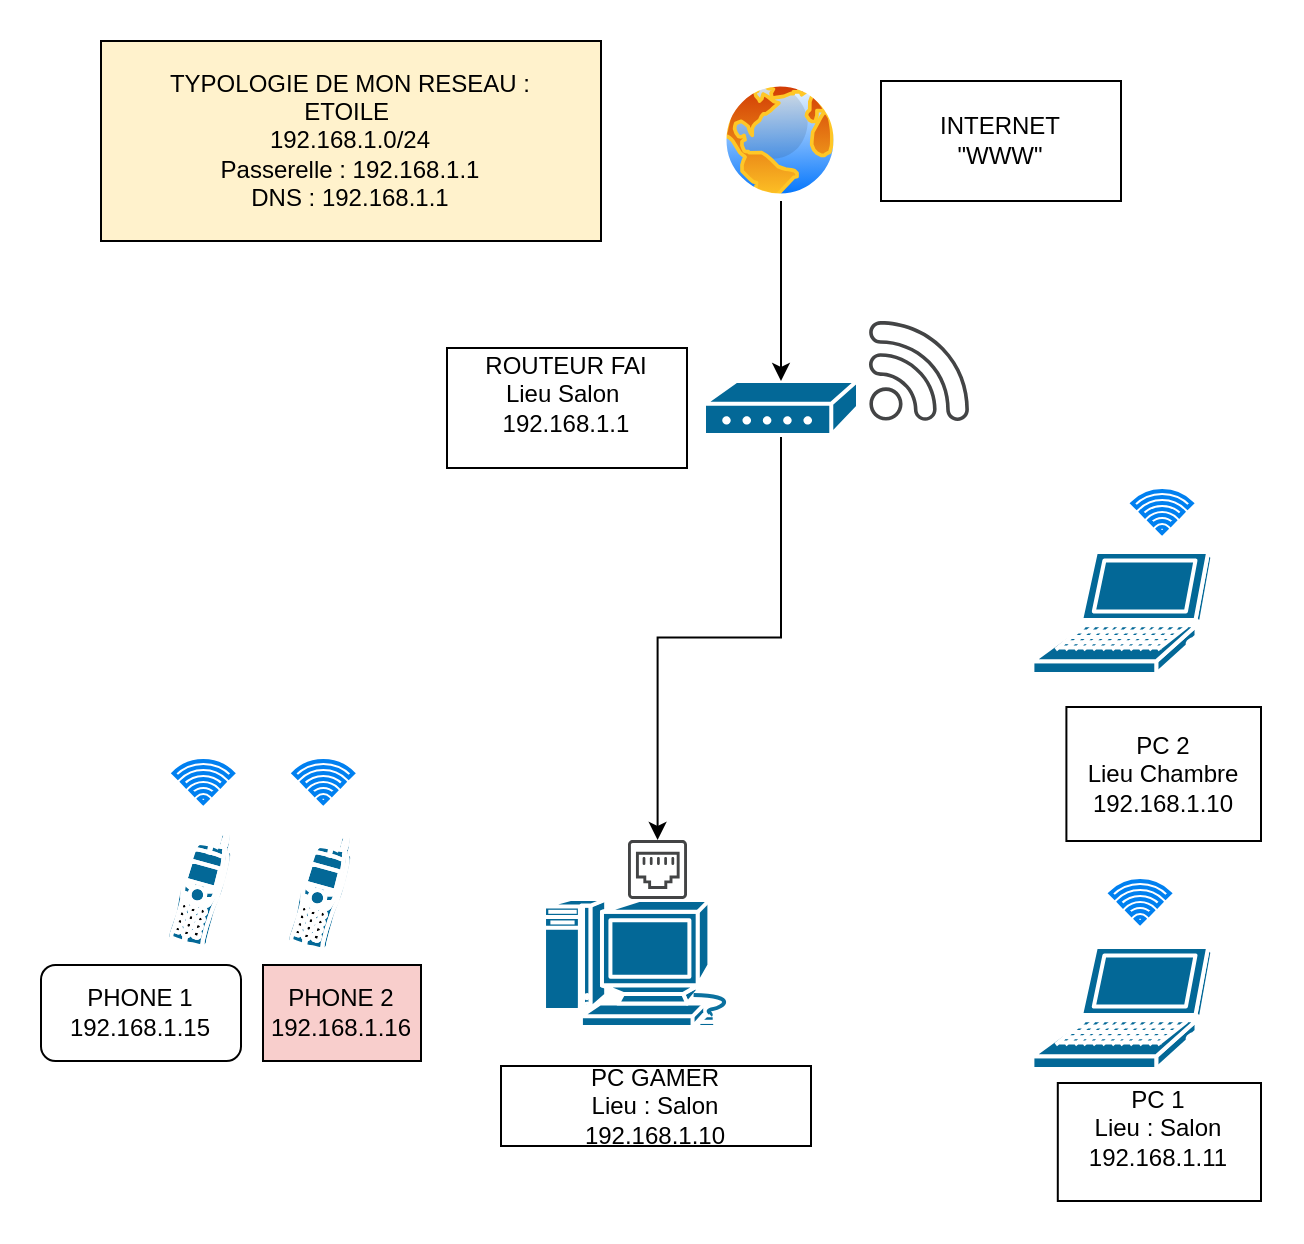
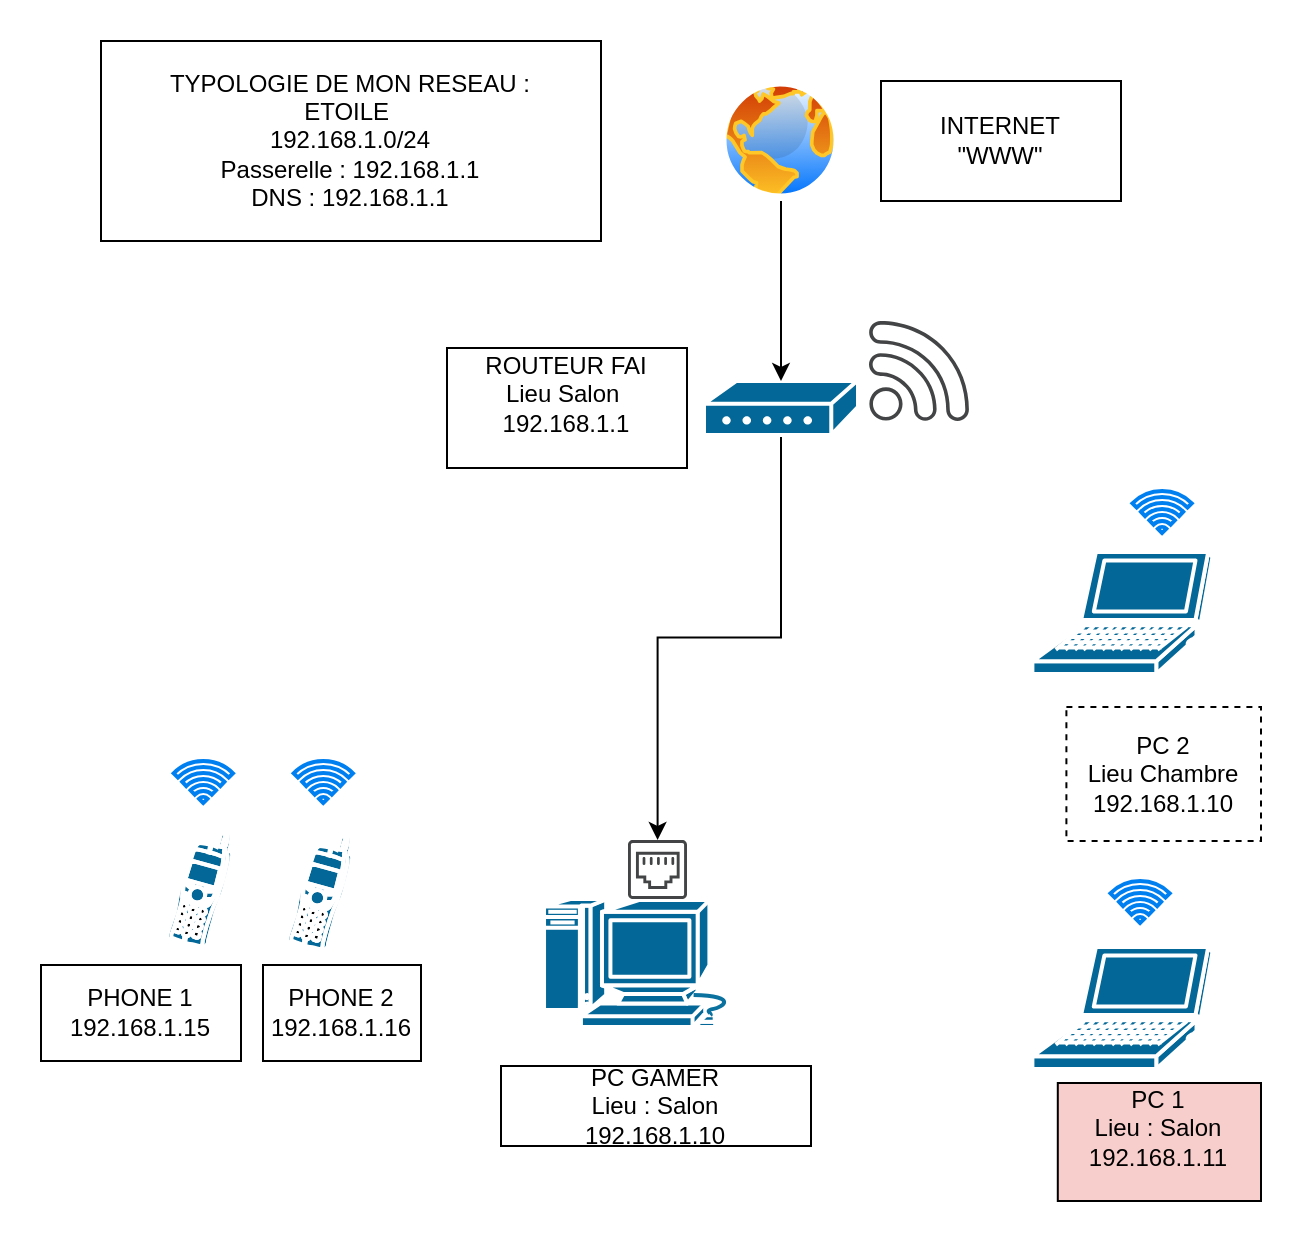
- <mxCell id="25" value="TYPOLOGIE DE MON RESE&lt;span style=&quot;background-color: transparent; color: light-dark(rgb(0, 0, 0), rgb(255, 255, 255));&quot;&gt;AU :&lt;/span&gt;&lt;div&gt;&lt;div&gt;ETOILE&amp;nbsp;&lt;/div&gt;&lt;/div&gt;&lt;div&gt;192.168.1.0/24&lt;/div&gt;&lt;div&gt;Passerelle : 192.168.1.1&lt;/div&gt;&lt;div&gt;DNS : 192.168.1.1&lt;/div&gt;" style="rounded=0;whiteSpace=wrap;html=1;fillColor=#fff2cc;" vertex="1" parent="1"><mxGeometry x="50" y="20" width="250" height="100" as="geometry" /></mxCell>
+ <mxCell id="25" value="TYPOLOGIE DE MON RESE&lt;span style=&quot;background-color: transparent; color: light-dark(rgb(0, 0, 0), rgb(255, 255, 255));&quot;&gt;AU :&lt;/span&gt;&lt;div&gt;&lt;div&gt;ETOILE&amp;nbsp;&lt;/div&gt;&lt;/div&gt;&lt;div&gt;192.168.1.0/24&lt;/div&gt;&lt;div&gt;Passerelle : 192.168.1.1&lt;/div&gt;&lt;div&gt;DNS : 192.168.1.1&lt;/div&gt;" style="rounded=0;whiteSpace=wrap;html=1;" vertex="1" parent="1"><mxGeometry x="50" y="20" width="250" height="100" as="geometry" /></mxCell>
- <mxCell id="22" value="PC 2&lt;div&gt;Lieu Chambre&lt;/div&gt;&lt;div&gt;192.168.1.10&lt;/div&gt;" style="rounded=0;whiteSpace=wrap;html=1;" vertex="1" parent="1"><mxGeometry x="532.7" y="353" width="97.3" height="67" as="geometry" /></mxCell>
+ <mxCell id="22" value="PC 2&lt;div&gt;Lieu Chambre&lt;/div&gt;&lt;div&gt;192.168.1.10&lt;/div&gt;" style="rounded=0;whiteSpace=wrap;html=1;dashed=1;" vertex="1" parent="1"><mxGeometry x="532.7" y="353" width="97.3" height="67" as="geometry" /></mxCell>
- <mxCell id="23" value="PHONE 1&lt;div&gt;192.168.1.15&lt;/div&gt;" style="whiteSpace=wrap;html=1;rounded=1;" vertex="1" parent="1"><mxGeometry y="482" width="100" height="48" as="geometry" x="20" /></mxCell>
+ <mxCell id="23" value="PHONE 1&lt;div&gt;192.168.1.15&lt;/div&gt;" style="rounded=0;whiteSpace=wrap;html=1;" vertex="1" parent="1"><mxGeometry y="482" width="100" height="48" as="geometry" x="20" /></mxCell>
- <mxCell id="24" value="PHONE 2&lt;div&gt;192.168.1.16&lt;/div&gt;" style="rounded=0;whiteSpace=wrap;html=1;fillColor=#f8cecc;" vertex="1" parent="1"><mxGeometry x="131" y="482" width="79" height="48" as="geometry" /></mxCell>
+ <mxCell id="24" value="PHONE 2&lt;div&gt;192.168.1.16&lt;/div&gt;" style="rounded=0;whiteSpace=wrap;html=1;" vertex="1" parent="1"><mxGeometry x="131" y="482" width="79" height="48" as="geometry" /></mxCell>
- <mxCell id="21" value="PC 1&lt;div&gt;Lieu : Salon&lt;/div&gt;&lt;div&gt;192.168.1.11&lt;/div&gt;&lt;div&gt;&lt;br&gt;&lt;/div&gt;" style="rounded=0;whiteSpace=wrap;html=1;" vertex="1" parent="1"><mxGeometry x="528.4" y="541" width="101.6" height="59" as="geometry" /></mxCell>
+ <mxCell id="21" value="PC 1&lt;div&gt;Lieu : Salon&lt;/div&gt;&lt;div&gt;192.168.1.11&lt;/div&gt;&lt;div&gt;&lt;br&gt;&lt;/div&gt;" style="rounded=0;whiteSpace=wrap;html=1;fillColor=#f8cecc;" vertex="1" parent="1"><mxGeometry x="528.4" y="541" width="101.6" height="59" as="geometry" /></mxCell>
